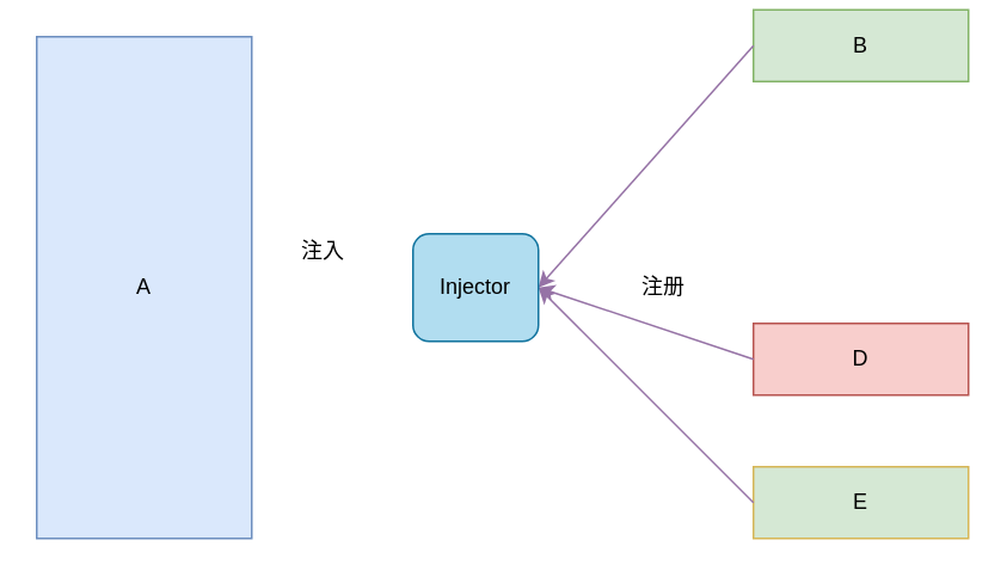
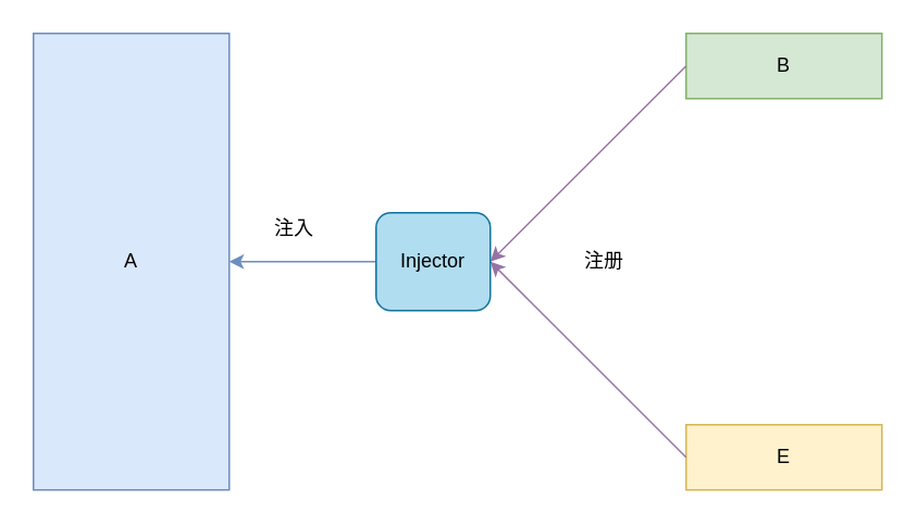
- <mxCell id="3" value="B" style="rounded=0;whiteSpace=wrap;html=1;fillColor=#d5e8d4;strokeColor=#82b366;" vertex="1" parent="1"><mxGeometry x="420" y="5" width="120" height="40" as="geometry" /></mxCell>
+ <mxCell id="3" value="B" style="rounded=0;whiteSpace=wrap;html=1;fillColor=#d5e8d4;strokeColor=#82b366;" vertex="1" parent="1"><mxGeometry x="420" y="20" width="120" height="40" as="geometry" /></mxCell>
+ <mxCell id="10" style="edgeStyle=orthogonalEdgeStyle;rounded=0;orthogonalLoop=1;jettySize=auto;html=1;entryX=1;entryY=0.5;entryDx=0;entryDy=0;fillColor=#dae8fc;strokeColor=#6c8ebf;" edge="1" parent="1" source="11" target="2"><mxGeometry relative="1" as="geometry" /></mxCell>
- <mxCell id="7" value="" style="endArrow=classic;html=1;entryX=1;entryY=0.5;entryDx=0;entryDy=0;fillColor=#e1d5e7;strokeColor=#9673a6;exitX=0;exitY=0.5;exitDx=0;exitDy=0;" edge="1" parent="1" source="4" target="11"><mxGeometry width="50" height="50" relative="1" as="geometry"><mxPoint x="380" y="170" as="sourcePoint" /><mxPoint x="330" y="240" as="targetPoint" /></mxGeometry></mxCell>
- <mxCell id="4" value="D" style="rounded=0;whiteSpace=wrap;html=1;fillColor=#f8cecc;strokeColor=#b85450;" vertex="1" parent="1"><mxGeometry x="420" y="180" width="120" height="40" as="geometry" /></mxCell>
- <mxCell id="5" value="E" style="rounded=0;whiteSpace=wrap;html=1;fillColor=#d5e8d4;strokeColor=#d6b656;" vertex="1" parent="1"><mxGeometry x="420" y="260" width="120" height="40" as="geometry" /></mxCell>
+ <mxCell id="5" value="E" style="rounded=0;whiteSpace=wrap;html=1;fillColor=#fff2cc;strokeColor=#d6b656;" vertex="1" parent="1"><mxGeometry x="420" y="260" width="120" height="40" as="geometry" /></mxCell>
